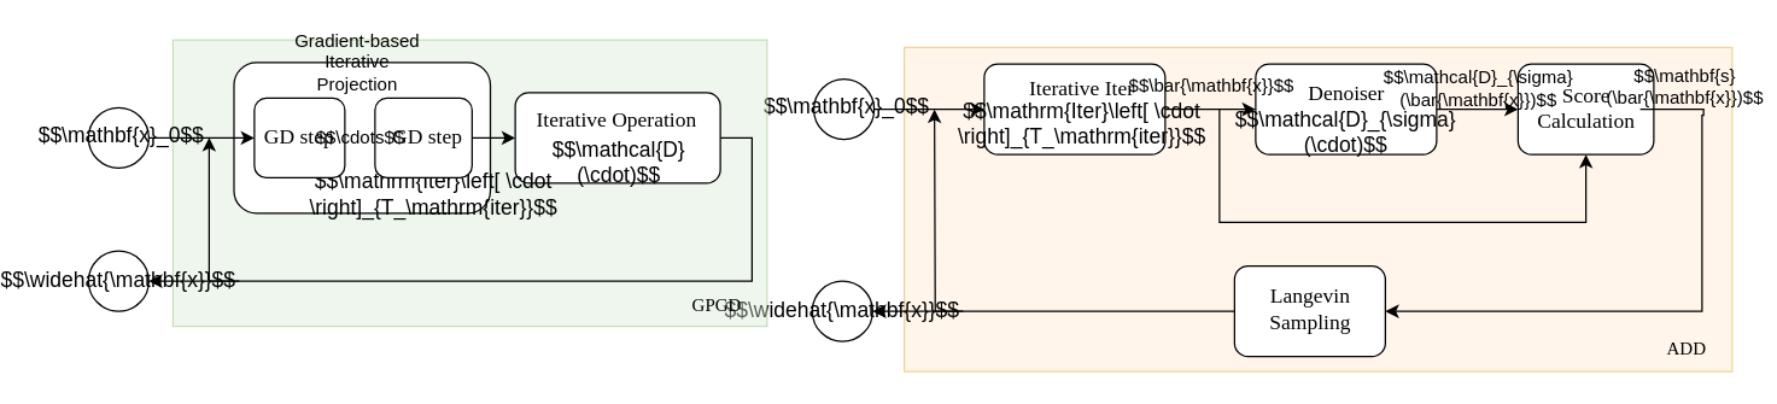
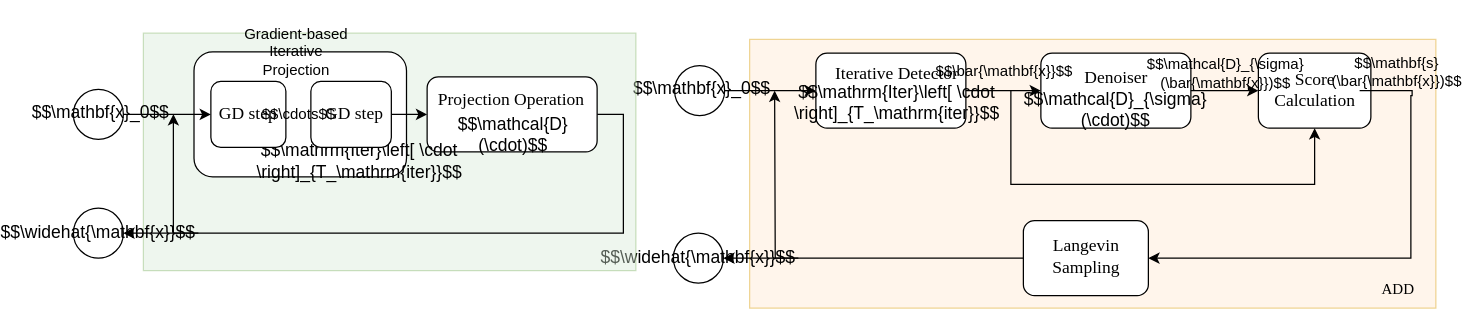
- <mxCell id="9" value="&lt;font style=&quot;font-size: 14px;&quot; face=&quot;Times New Roman&quot;&gt;Iterative Iter&lt;/font&gt;" style="text;html=1;align=center;verticalAlign=middle;whiteSpace=wrap;rounded=0;" parent="7" vertex="1"><mxGeometry x="8" y="-5" width="114" height="50" as="geometry" /></mxCell>
+ <mxCell id="9" value="&lt;font style=&quot;font-size: 14px;&quot; face=&quot;Times New Roman&quot;&gt;Iterative Detector&lt;/font&gt;" style="text;html=1;align=center;verticalAlign=middle;whiteSpace=wrap;rounded=0;" parent="7" vertex="1"><mxGeometry x="8" y="-5" width="114" height="50" as="geometry" /></mxCell>
- <mxCell id="35" value="&lt;font style=&quot;font-size: 14px;&quot; face=&quot;Times New Roman&quot;&gt;Iterative Operation&lt;/font&gt;" style="text;html=1;align=center;verticalAlign=middle;whiteSpace=wrap;rounded=0;" parent="1" vertex="1"><mxGeometry x="315.5" y="55" width="128.5" height="50" as="geometry" /></mxCell>
+ <mxCell id="35" value="&lt;font style=&quot;font-size: 14px;&quot; face=&quot;Times New Roman&quot;&gt;Projection Operation&lt;/font&gt;" style="text;html=1;align=center;verticalAlign=middle;whiteSpace=wrap;rounded=0;" parent="1" vertex="1"><mxGeometry x="315.5" y="55" width="128.5" height="50" as="geometry" /></mxCell>
- <mxCell id="37" value="GPGD" style="text;html=1;align=center;verticalAlign=middle;whiteSpace=wrap;rounded=0;fontFamily=Times New Roman;" parent="1" vertex="1"><mxGeometry x="417" y="187" width="60" height="30" as="geometry" /></mxCell>
